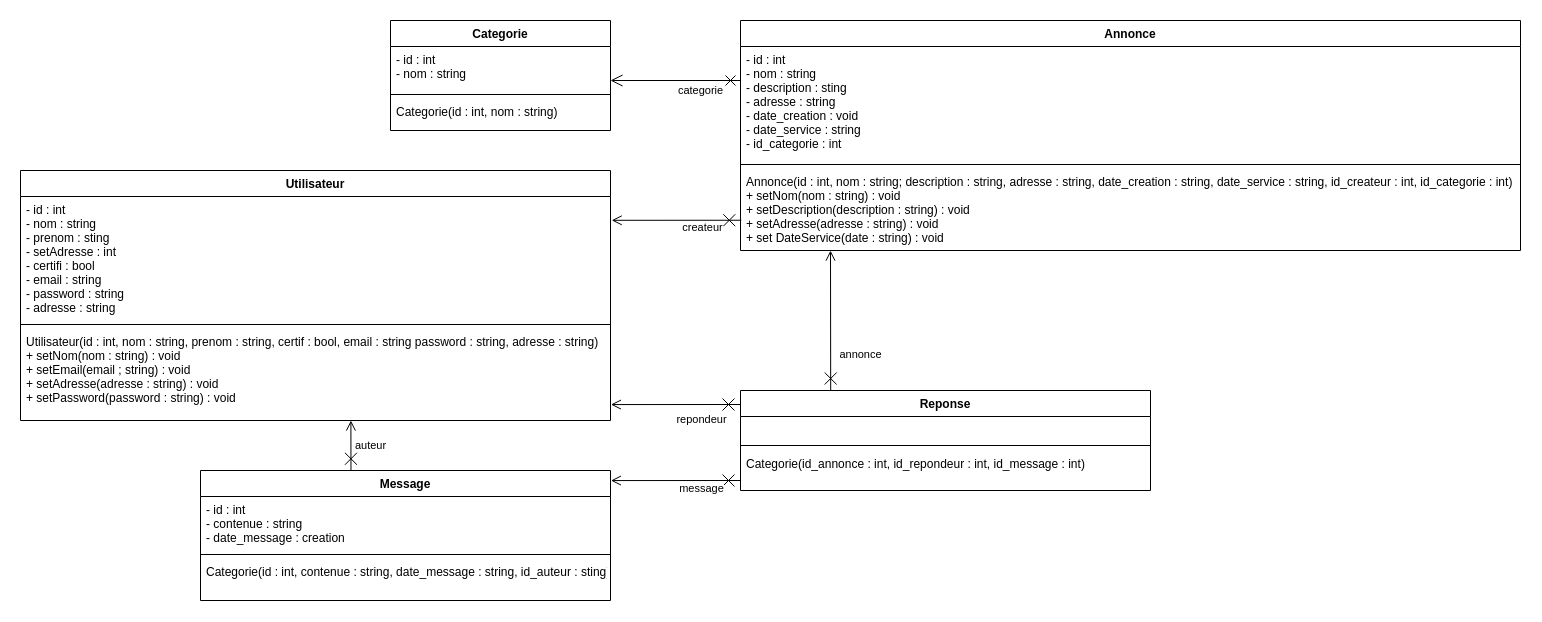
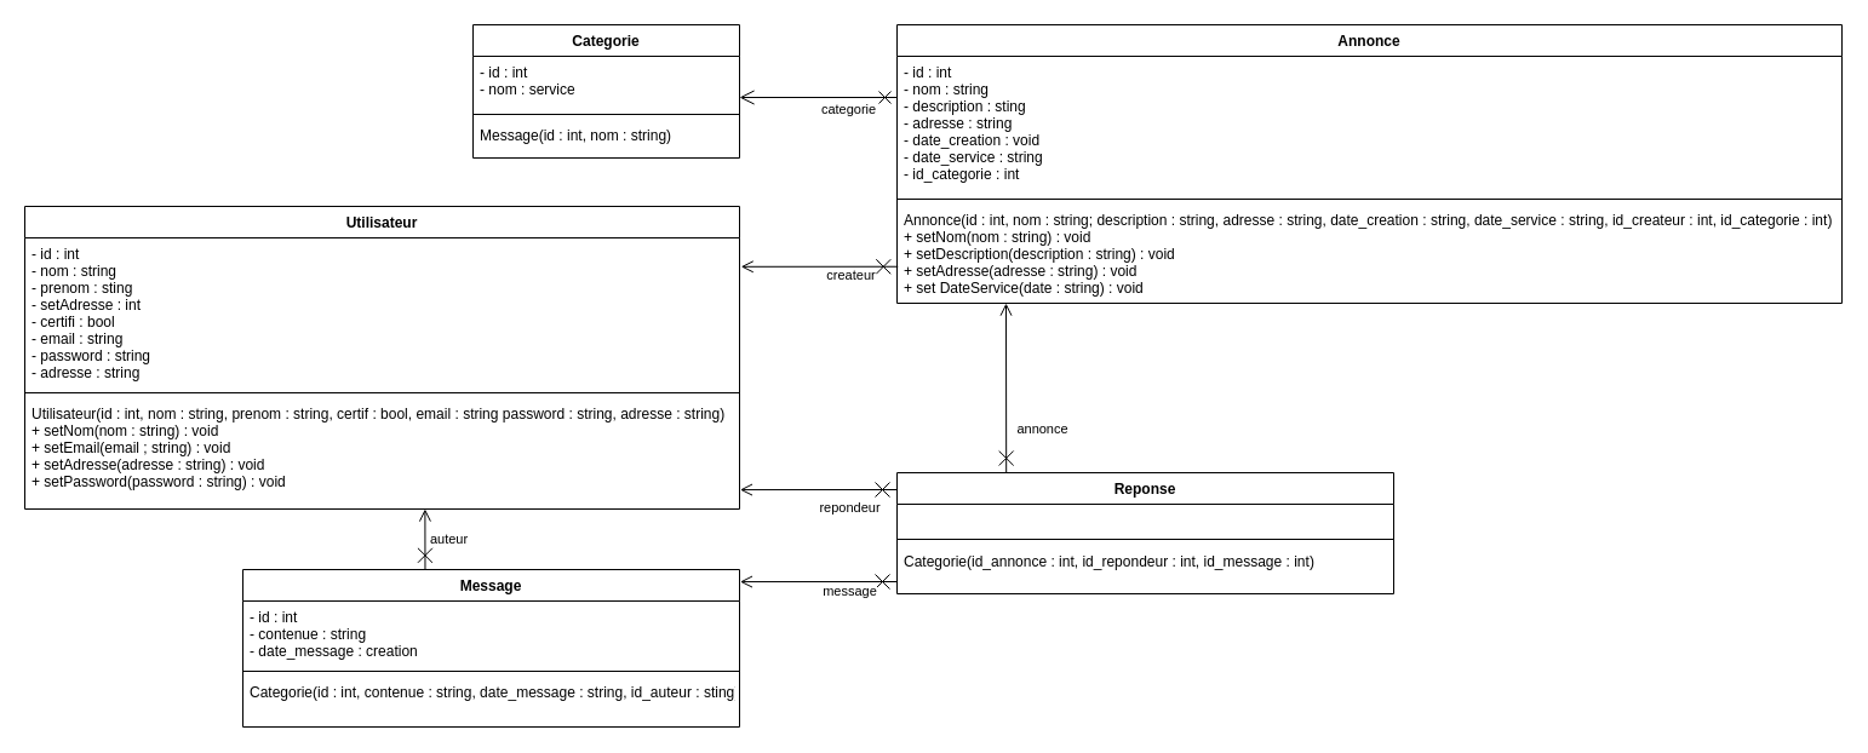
- <mxCell id="23" value="- id : int&#10;- nom : string&#10;" style="text;strokeColor=none;fillColor=none;align=left;verticalAlign=top;spacingLeft=4;spacingRight=4;overflow=hidden;rotatable=0;points=[[0,0.5],[1,0.5]];portConstraint=eastwest;" vertex="1" parent="22"><mxGeometry y="26" width="220" height="44" as="geometry" /></mxCell>
+ <mxCell id="23" value="- id : int&#10;- nom : service&#10;" style="text;strokeColor=none;fillColor=none;align=left;verticalAlign=top;spacingLeft=4;spacingRight=4;overflow=hidden;rotatable=0;points=[[0,0.5],[1,0.5]];portConstraint=eastwest;" vertex="1" parent="22"><mxGeometry y="26" width="220" height="44" as="geometry" /></mxCell>
- <mxCell id="25" value="Categorie(id : int, nom : string)&#10;&#10;" style="text;strokeColor=none;fillColor=none;align=left;verticalAlign=top;spacingLeft=4;spacingRight=4;overflow=hidden;rotatable=0;points=[[0,0.5],[1,0.5]];portConstraint=eastwest;" vertex="1" parent="22"><mxGeometry y="78" width="220" height="32" as="geometry" /></mxCell>
+ <mxCell id="25" value="Message(id : int, nom : string)&#10;&#10;" style="text;strokeColor=none;fillColor=none;align=left;verticalAlign=top;spacingLeft=4;spacingRight=4;overflow=hidden;rotatable=0;points=[[0,0.5],[1,0.5]];portConstraint=eastwest;" vertex="1" parent="22"><mxGeometry y="78" width="220" height="32" as="geometry" /></mxCell>
